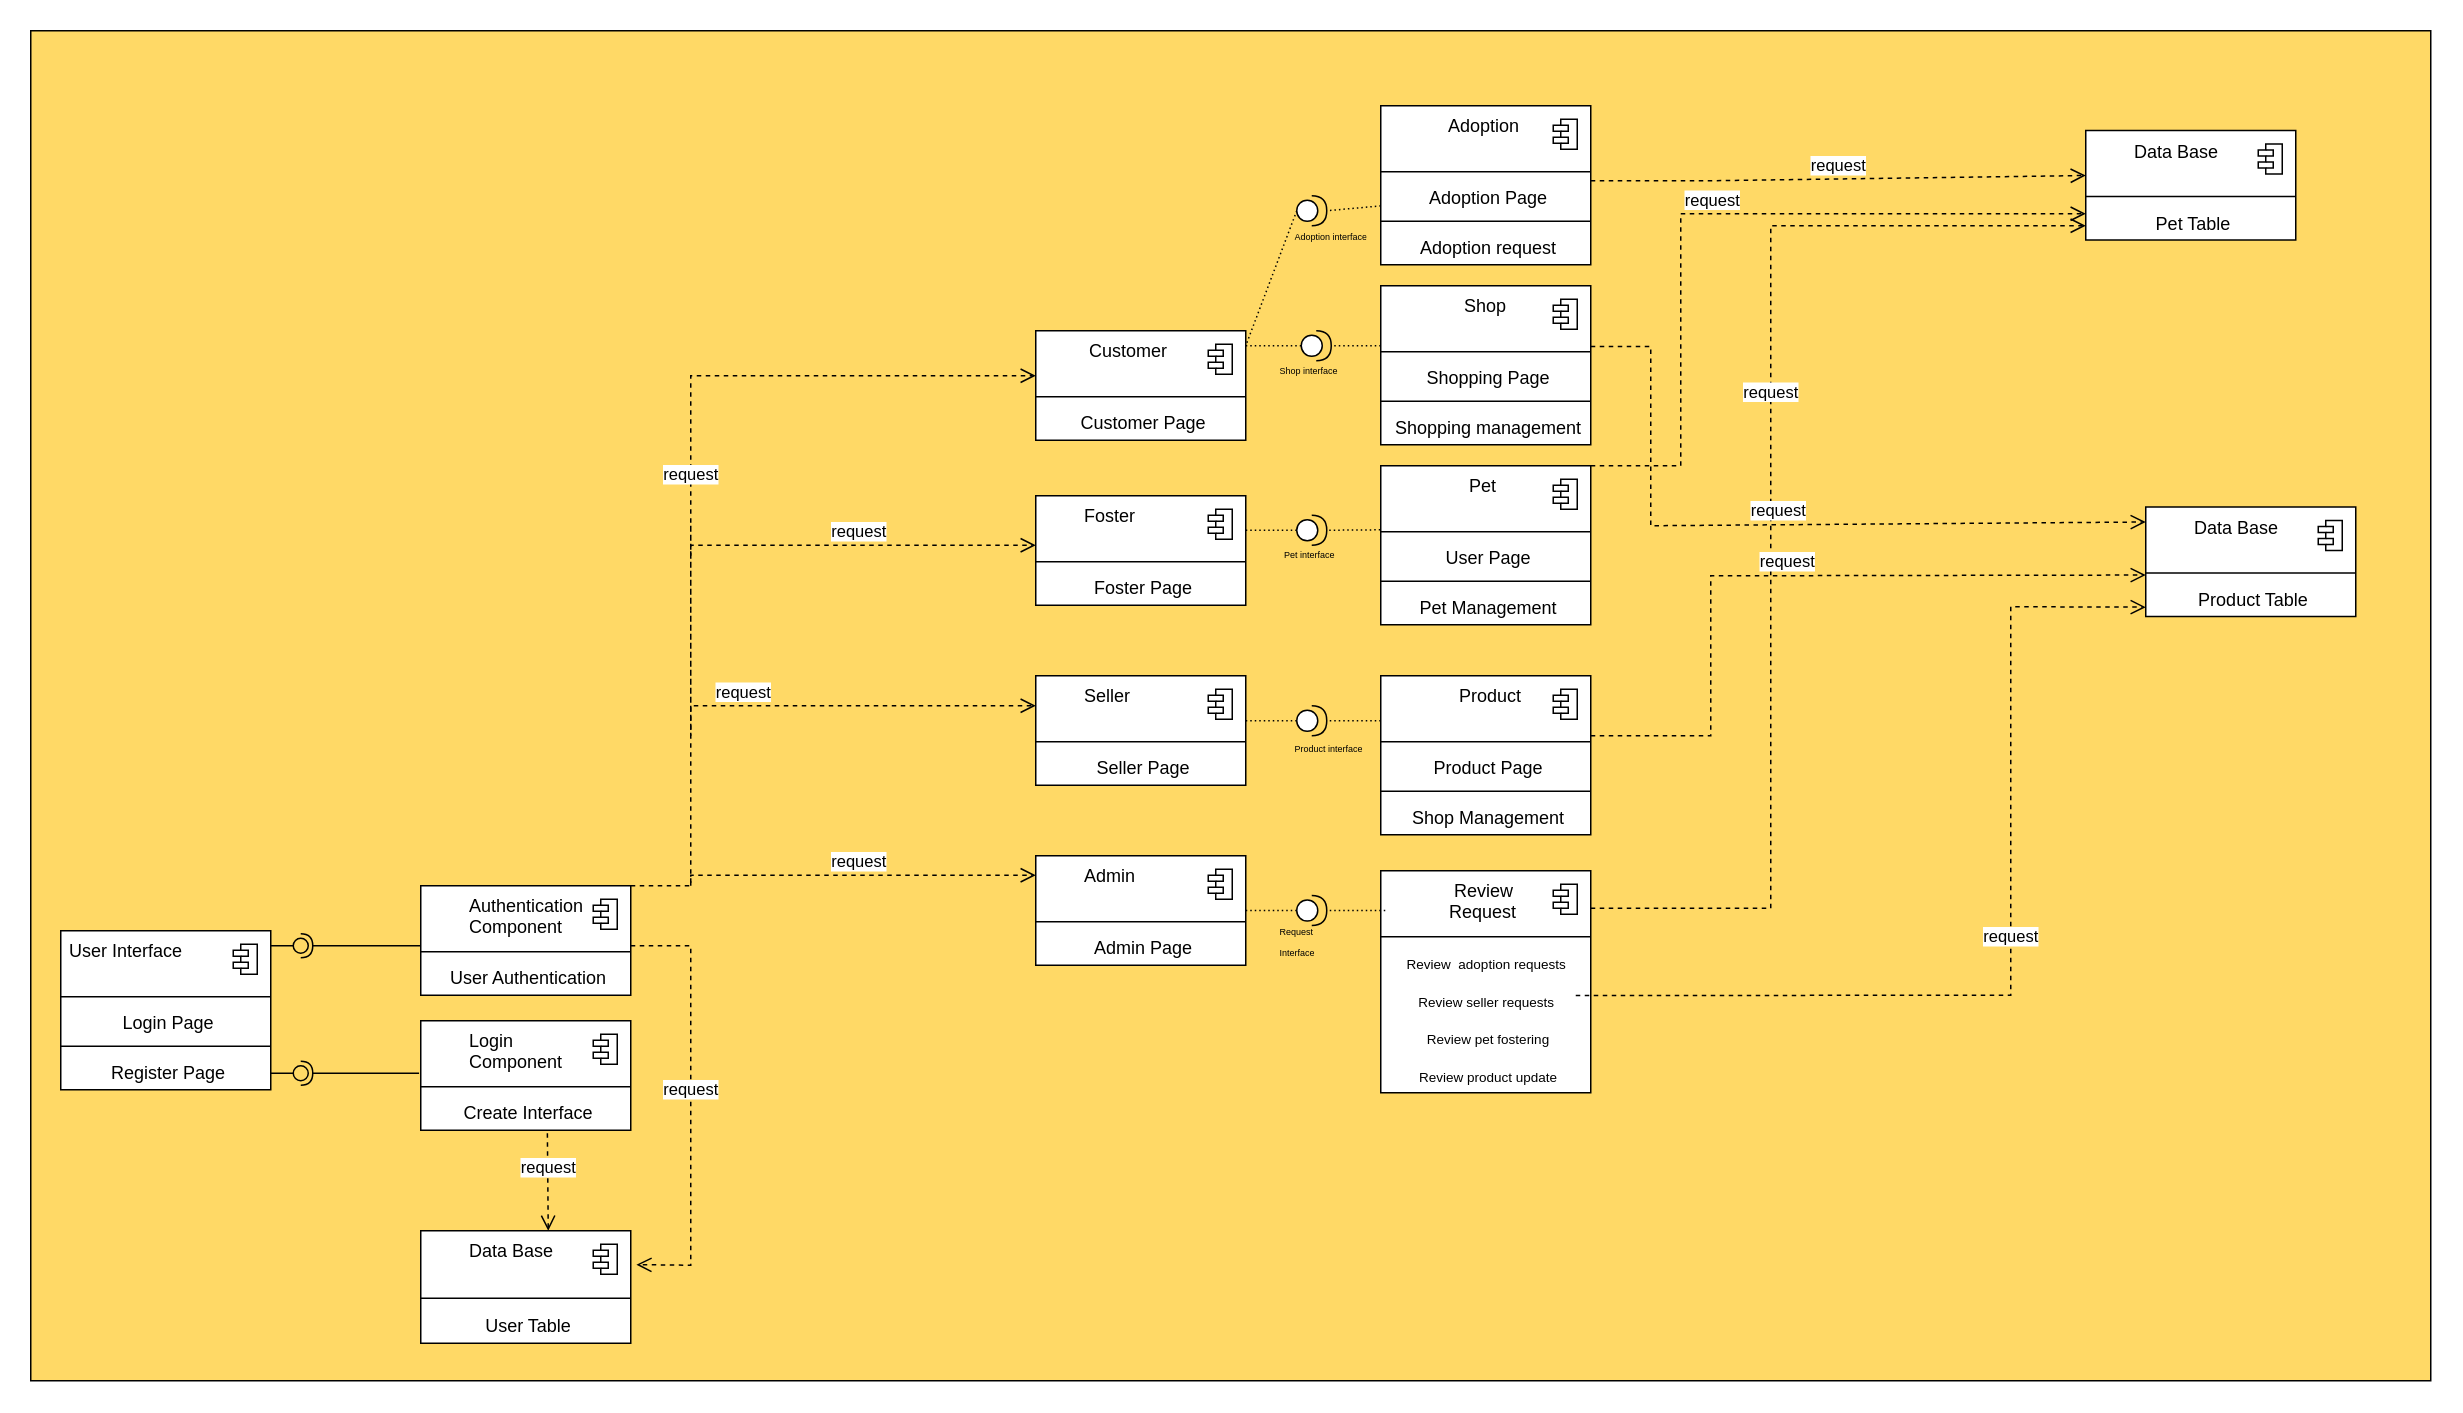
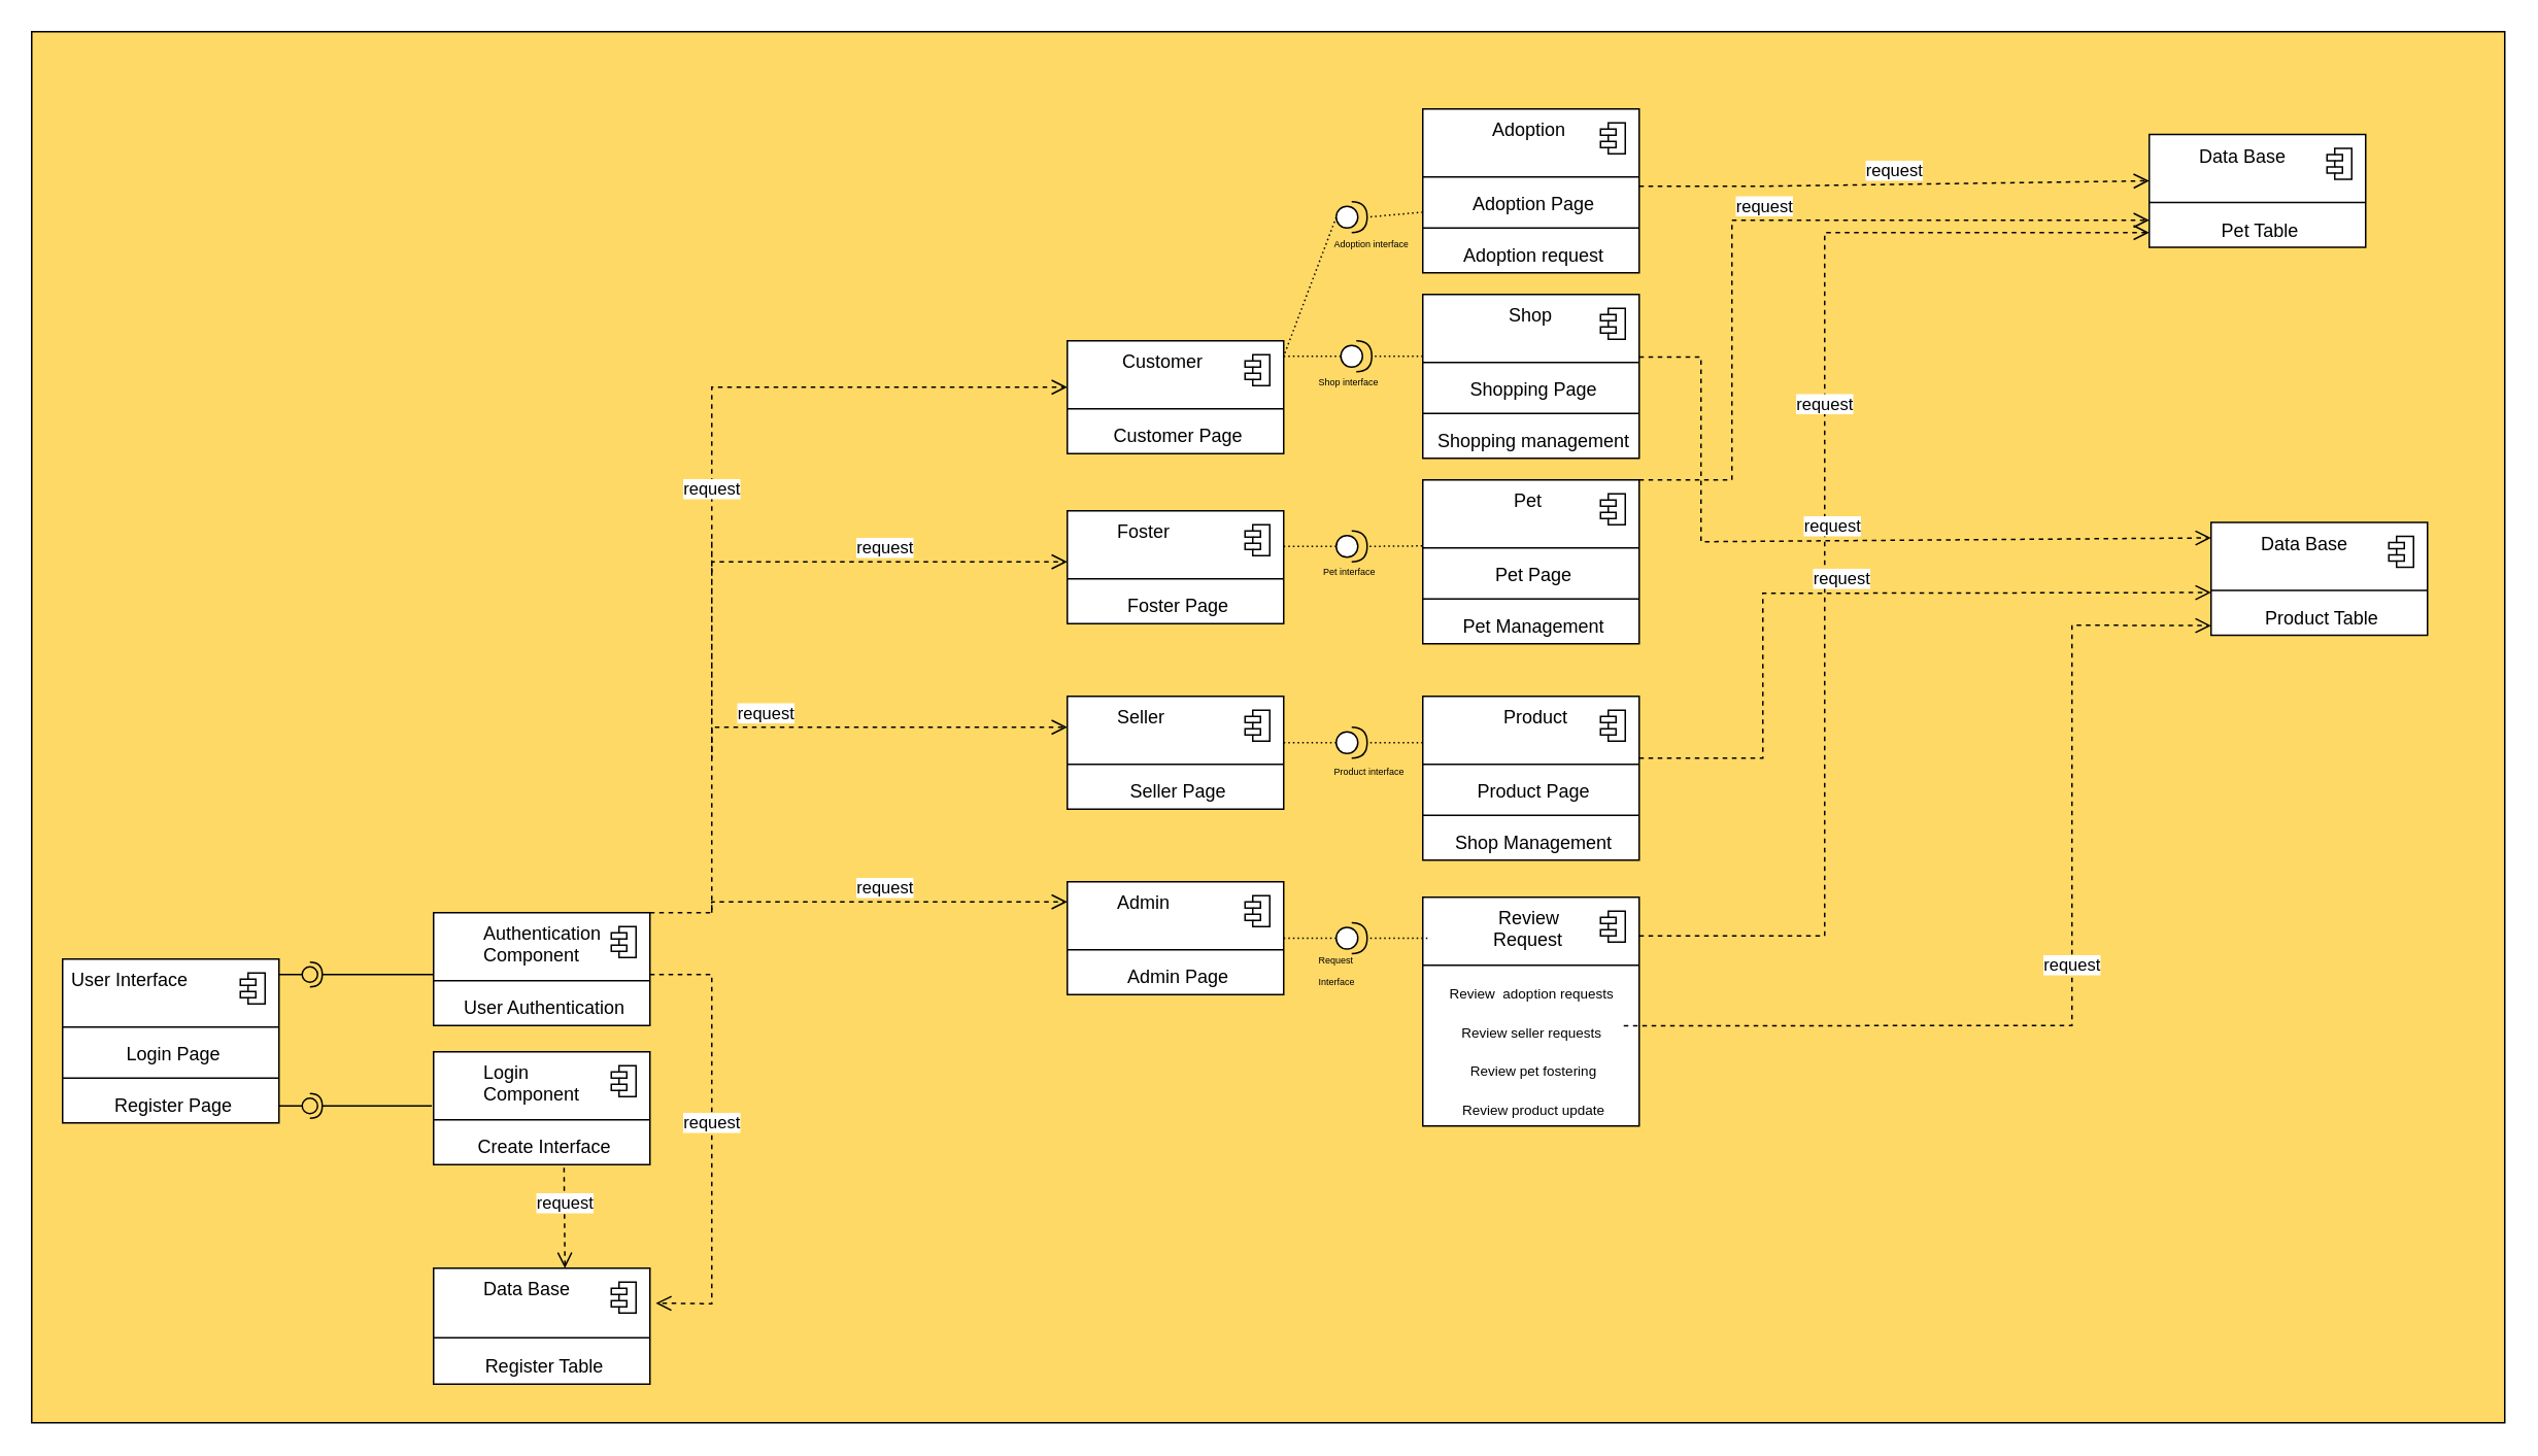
- <mxCell id="69" value="User Page" style="html=1;align=center;spacingLeft=4;verticalAlign=top;strokeColor=none;fillColor=none;whiteSpace=wrap;" vertex="1" parent="65"><mxGeometry y="48" width="140" height="25" as="geometry" /></mxCell>
+ <mxCell id="69" value="Pet Page" style="html=1;align=center;spacingLeft=4;verticalAlign=top;strokeColor=none;fillColor=none;whiteSpace=wrap;" vertex="1" parent="65"><mxGeometry y="48" width="140" height="25" as="geometry" /></mxCell>
- <mxCell id="117" value="User Table" style="html=1;align=center;spacingLeft=4;verticalAlign=top;strokeColor=none;fillColor=none;whiteSpace=wrap;" vertex="1" parent="113"><mxGeometry y="50" width="140" height="25" as="geometry" /></mxCell>
+ <mxCell id="117" value="Register Table" style="html=1;align=center;spacingLeft=4;verticalAlign=top;strokeColor=none;fillColor=none;whiteSpace=wrap;" vertex="1" parent="113"><mxGeometry y="50" width="140" height="25" as="geometry" /></mxCell>
